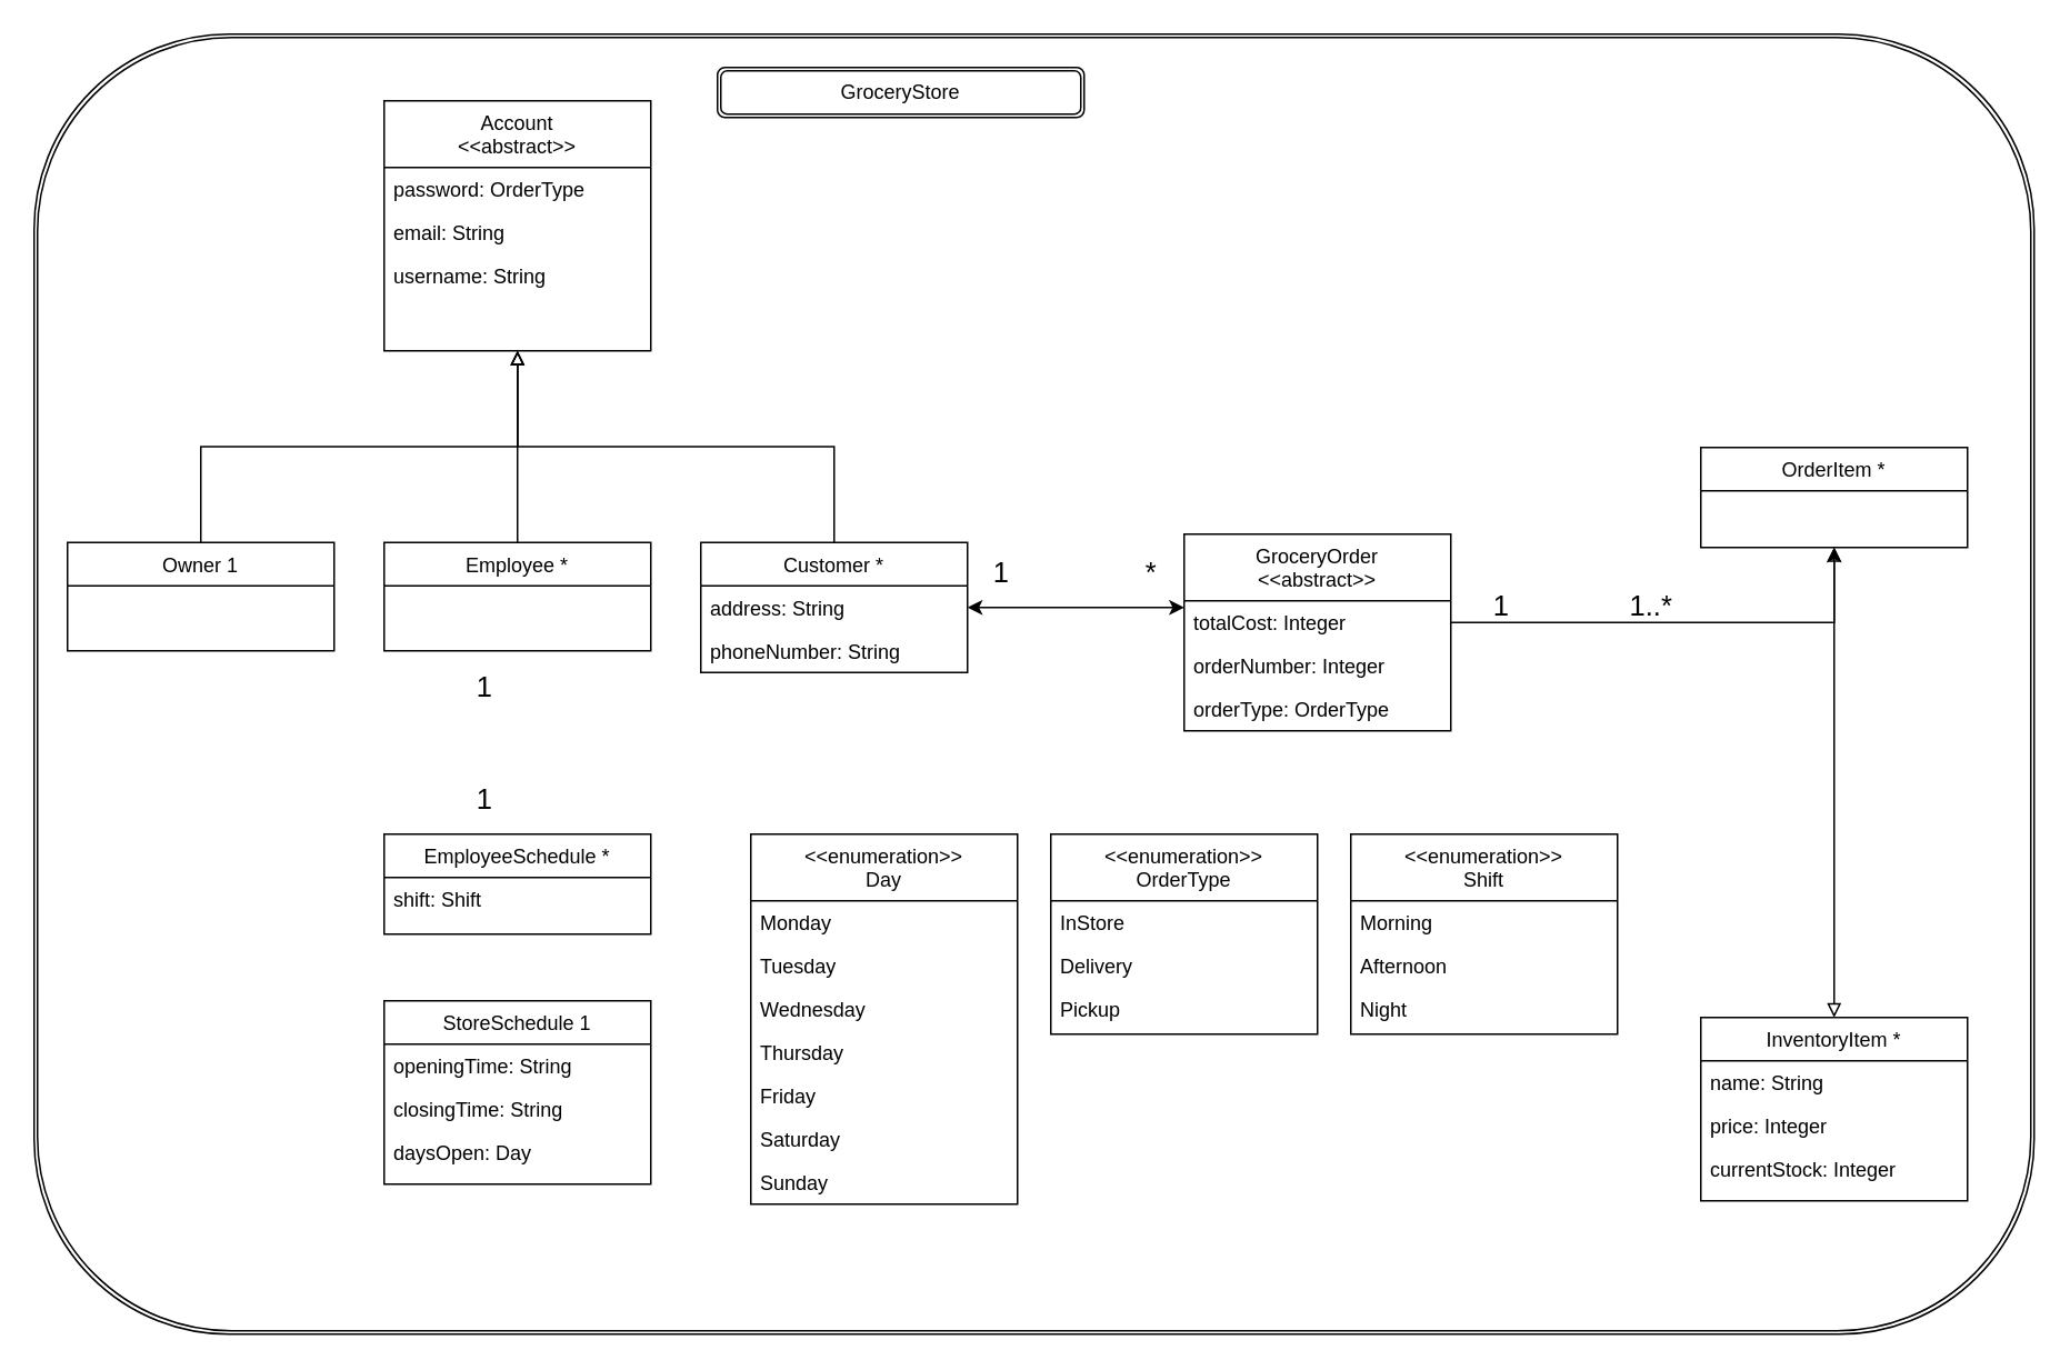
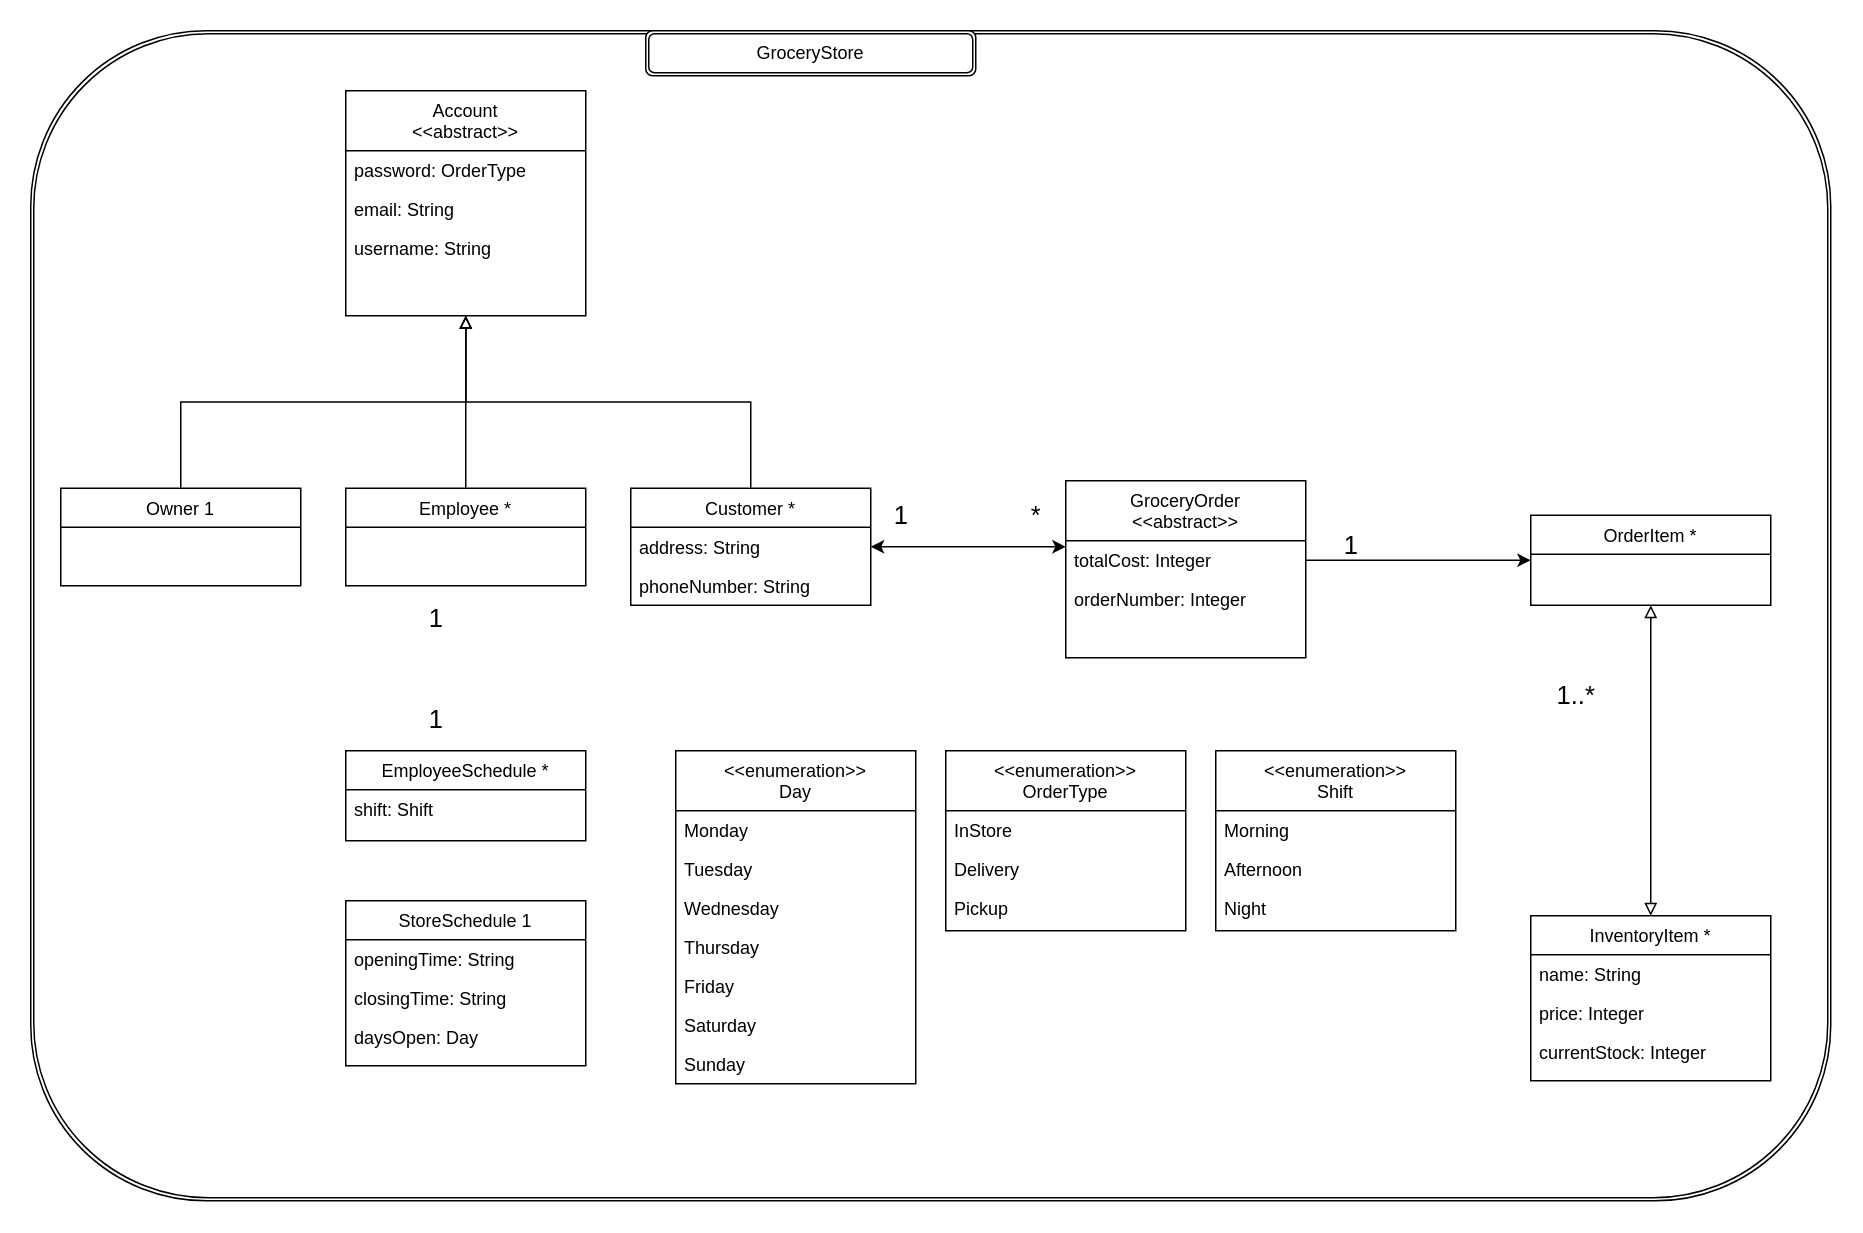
- <mxCell id="50" value="GroceryStore" style="shape=ext;double=1;rounded=1;whiteSpace=wrap;html=1;" parent="1" vertex="1"><mxGeometry x="430" y="40" width="220" height="30" as="geometry" /></mxCell>
+ <mxCell id="50" value="GroceryStore" style="shape=ext;double=1;rounded=1;whiteSpace=wrap;html=1;" parent="1" vertex="1"><mxGeometry x="430" y="20" width="220" height="30" as="geometry" /></mxCell>
- <mxCell id="20" value="OrderItem *" style="swimlane;fontStyle=0;align=center;verticalAlign=top;childLayout=stackLayout;horizontal=1;startSize=26;horizontalStack=0;resizeParent=1;resizeLast=0;collapsible=1;marginBottom=0;rounded=0;shadow=0;strokeWidth=1;" parent="1" vertex="1"><mxGeometry x="1020" y="268" width="160" height="60" as="geometry"><mxRectangle x="340" y="380" width="170" height="26" as="alternateBounds" /></mxGeometry></mxCell>
+ <mxCell id="20" value="OrderItem *" style="swimlane;fontStyle=0;align=center;verticalAlign=top;childLayout=stackLayout;horizontal=1;startSize=26;horizontalStack=0;resizeParent=1;resizeLast=0;collapsible=1;marginBottom=0;rounded=0;shadow=0;strokeWidth=1;" parent="1" vertex="1"><mxGeometry x="1020" y="343" width="160" height="60" as="geometry"><mxRectangle x="340" y="380" width="170" height="26" as="alternateBounds" /></mxGeometry></mxCell>
- <mxCell id="45" value="&lt;span style=&quot;font-size: 17px&quot;&gt;1..*&lt;/span&gt;" style="text;html=1;align=center;verticalAlign=middle;resizable=0;points=[];autosize=1;strokeColor=none;fillColor=none;" parent="1" vertex="1"><mxGeometry x="970" y="354" width="40" height="20" as="geometry" /></mxCell>
+ <mxCell id="45" value="&lt;span style=&quot;font-size: 17px&quot;&gt;1..*&lt;/span&gt;" style="text;html=1;align=center;verticalAlign=middle;resizable=0;points=[];autosize=1;strokeColor=none;fillColor=none;" parent="1" vertex="1"><mxGeometry x="1030" y="454" width="40" height="20" as="geometry" /></mxCell>
- <mxCell id="55" value="orderType: OrderType" style="text;align=left;verticalAlign=top;spacingLeft=4;spacingRight=4;overflow=hidden;rotatable=0;points=[[0,0.5],[1,0.5]];portConstraint=eastwest;" vertex="1" parent="1"><mxGeometry x="710" y="412" width="160" height="26" as="geometry" /></mxCell>
